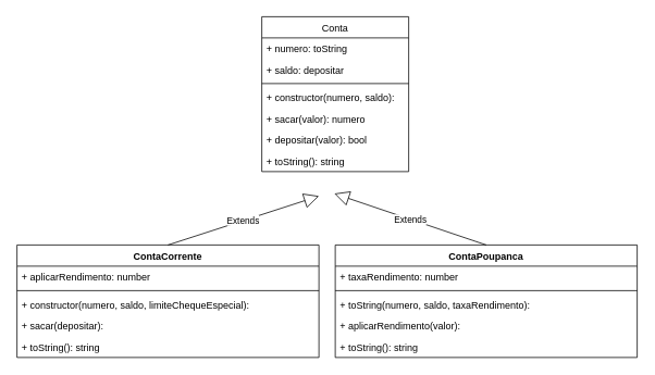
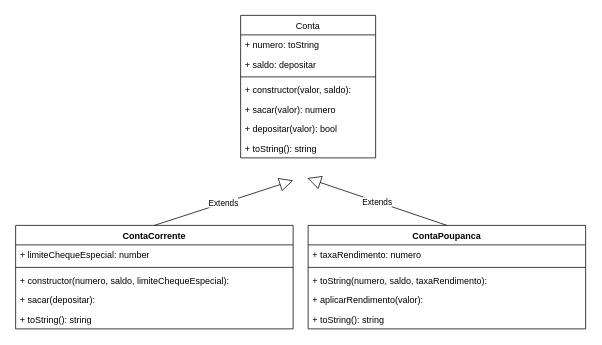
- <mxCell id="6" value="+ constructor(numero, saldo):&amp;nbsp;" style="text;strokeColor=none;fillColor=none;align=left;verticalAlign=top;spacingLeft=4;spacingRight=4;overflow=hidden;rotatable=0;points=[[0,0.5],[1,0.5]];portConstraint=eastwest;whiteSpace=wrap;html=1;" parent="2" vertex="1"><mxGeometry y="86" width="180" height="26" as="geometry" /></mxCell>
+ <mxCell id="6" value="+ constructor(valor, saldo):&amp;nbsp;" style="text;strokeColor=none;fillColor=none;align=left;verticalAlign=top;spacingLeft=4;spacingRight=4;overflow=hidden;rotatable=0;points=[[0,0.5],[1,0.5]];portConstraint=eastwest;whiteSpace=wrap;html=1;" parent="2" vertex="1"><mxGeometry y="86" width="180" height="26" as="geometry" /></mxCell>
- <mxCell id="11" value="+ aplicarRendimento: number" style="text;strokeColor=none;fillColor=none;align=left;verticalAlign=top;spacingLeft=4;spacingRight=4;overflow=hidden;rotatable=0;points=[[0,0.5],[1,0.5]];portConstraint=eastwest;whiteSpace=wrap;html=1;" parent="10" vertex="1"><mxGeometry y="26" width="370" height="26" as="geometry" /></mxCell>
+ <mxCell id="11" value="+ limiteChequeEspecial: number" style="text;strokeColor=none;fillColor=none;align=left;verticalAlign=top;spacingLeft=4;spacingRight=4;overflow=hidden;rotatable=0;points=[[0,0.5],[1,0.5]];portConstraint=eastwest;whiteSpace=wrap;html=1;" parent="10" vertex="1"><mxGeometry y="26" width="370" height="26" as="geometry" /></mxCell>
- <mxCell id="17" value="+ taxaRendimento: number" style="text;strokeColor=none;fillColor=none;align=left;verticalAlign=top;spacingLeft=4;spacingRight=4;overflow=hidden;rotatable=0;points=[[0,0.5],[1,0.5]];portConstraint=eastwest;whiteSpace=wrap;html=1;" parent="16" vertex="1"><mxGeometry y="26" width="370" height="26" as="geometry" /></mxCell>
+ <mxCell id="17" value="+ taxaRendimento: numero" style="text;strokeColor=none;fillColor=none;align=left;verticalAlign=top;spacingLeft=4;spacingRight=4;overflow=hidden;rotatable=0;points=[[0,0.5],[1,0.5]];portConstraint=eastwest;whiteSpace=wrap;html=1;" parent="16" vertex="1"><mxGeometry y="26" width="370" height="26" as="geometry" /></mxCell>
